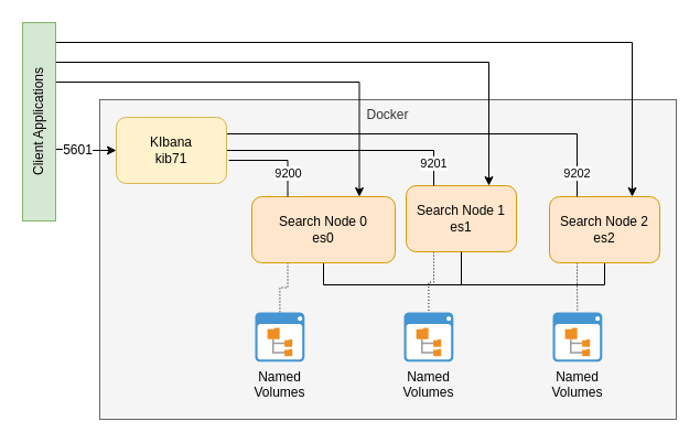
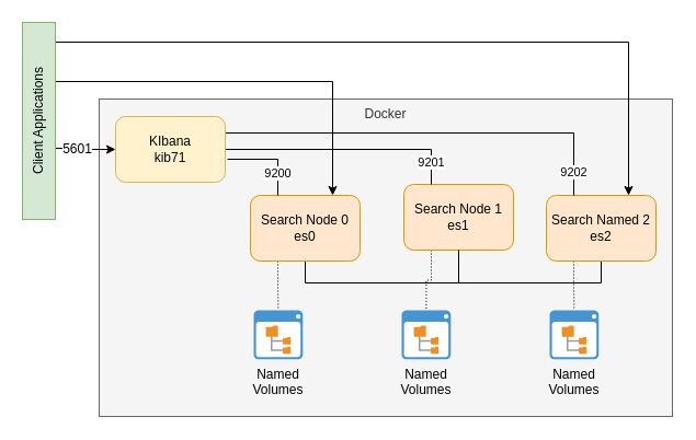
- <mxCell id="19" style="edgeStyle=orthogonalEdgeStyle;rounded=0;orthogonalLoop=1;jettySize=auto;html=1;exitX=1;exitY=0.2;exitDx=0;exitDy=0;entryX=0.75;entryY=0;entryDx=0;entryDy=0;endArrow=classic;endFill=1;" edge="1" parent="1" source="23" target="7"><mxGeometry relative="1" as="geometry" /></mxCell>
- <mxCell id="5" value="Search Node 0&lt;br&gt;es0" style="rounded=1;whiteSpace=wrap;html=1;fillColor=#ffe6cc;strokeColor=#d79b00;" vertex="1" parent="1"><mxGeometry x="228" y="178" width="130" height="60" as="geometry" /></mxCell>
+ <mxCell id="5" value="Search Node 0&lt;br&gt;es0" style="rounded=1;whiteSpace=wrap;html=1;fillColor=#ffe6cc;strokeColor=#d79b00;" vertex="1" parent="1"><mxGeometry x="228" y="178" width="100" height="60" as="geometry" /></mxCell>
- <mxCell id="10" value="Search Node 2&lt;br&gt;es2" style="rounded=1;whiteSpace=wrap;html=1;fillColor=#ffe6cc;strokeColor=#d79b00;" vertex="1" parent="1"><mxGeometry x="498" y="178" width="100" height="60" as="geometry" /></mxCell>
+ <mxCell id="10" value="Search Named 2&lt;br&gt;es2" style="rounded=1;whiteSpace=wrap;html=1;fillColor=#ffe6cc;strokeColor=#d79b00;" vertex="1" parent="1"><mxGeometry x="498" y="178" width="100" height="60" as="geometry" /></mxCell>
